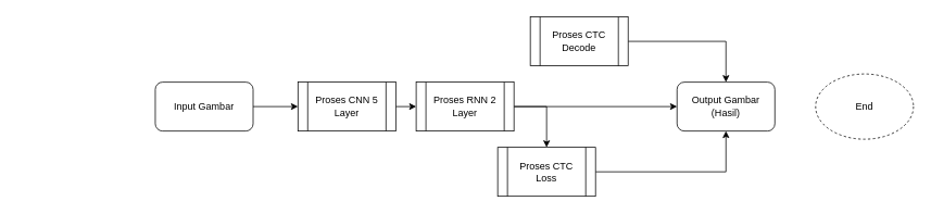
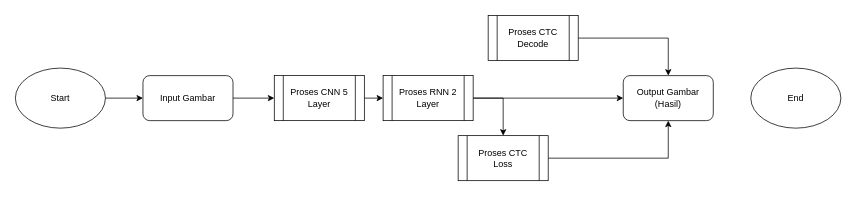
+ <mxCell id="3" value="Start" style="ellipse;whiteSpace=wrap;html=1;" vertex="1" parent="1"><mxGeometry x="20" y="90" width="120" height="80" as="geometry" /></mxCell>
+ <mxCell id="2" style="edgeStyle=orthogonalEdgeStyle;rounded=0;orthogonalLoop=1;jettySize=auto;html=1;exitX=1;exitY=0.5;exitDx=0;exitDy=0;entryX=0;entryY=0.5;entryDx=0;entryDy=0;" edge="1" parent="1" source="3" target="5"><mxGeometry relative="1" as="geometry" /></mxCell>
- <mxCell id="16" value="End" style="ellipse;whiteSpace=wrap;html=1;dashed=1;" vertex="1" parent="1"><mxGeometry x="1000" y="90" width="120" height="80" as="geometry" /></mxCell>
+ <mxCell id="16" value="End" style="ellipse;whiteSpace=wrap;html=1;" vertex="1" parent="1"><mxGeometry x="1000" y="90" width="120" height="80" as="geometry" /></mxCell>
